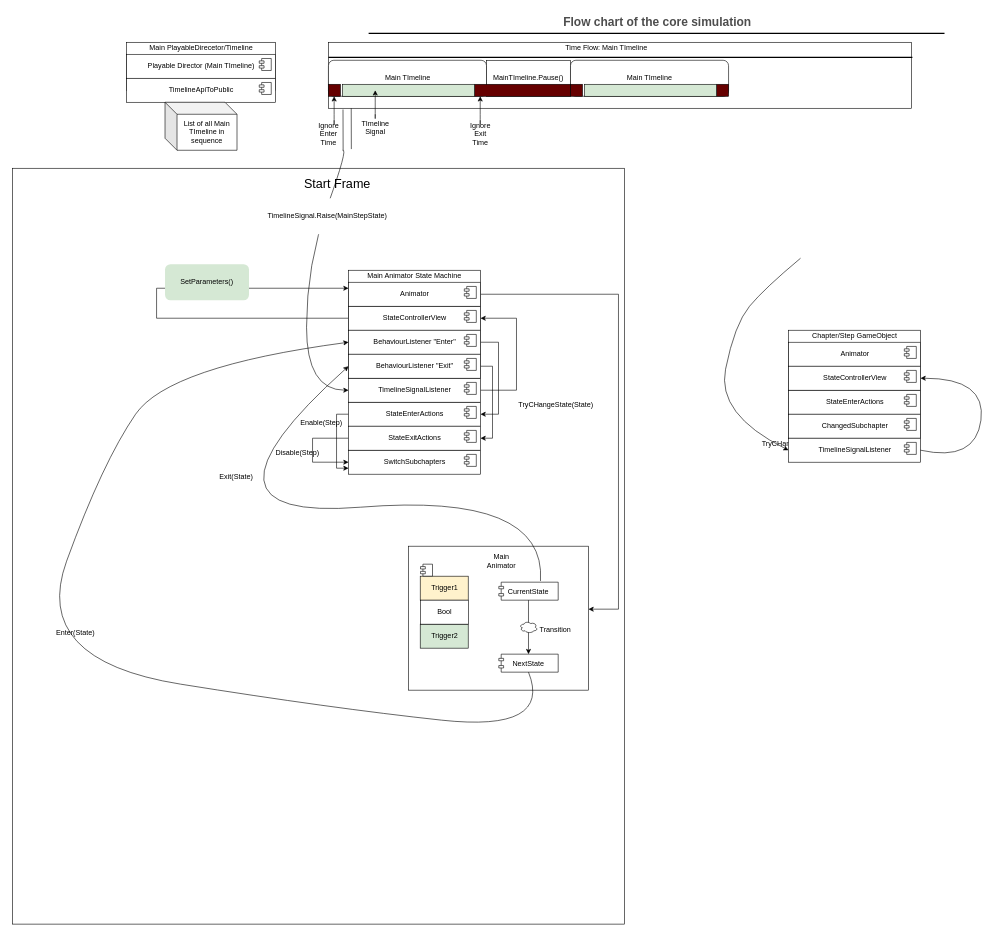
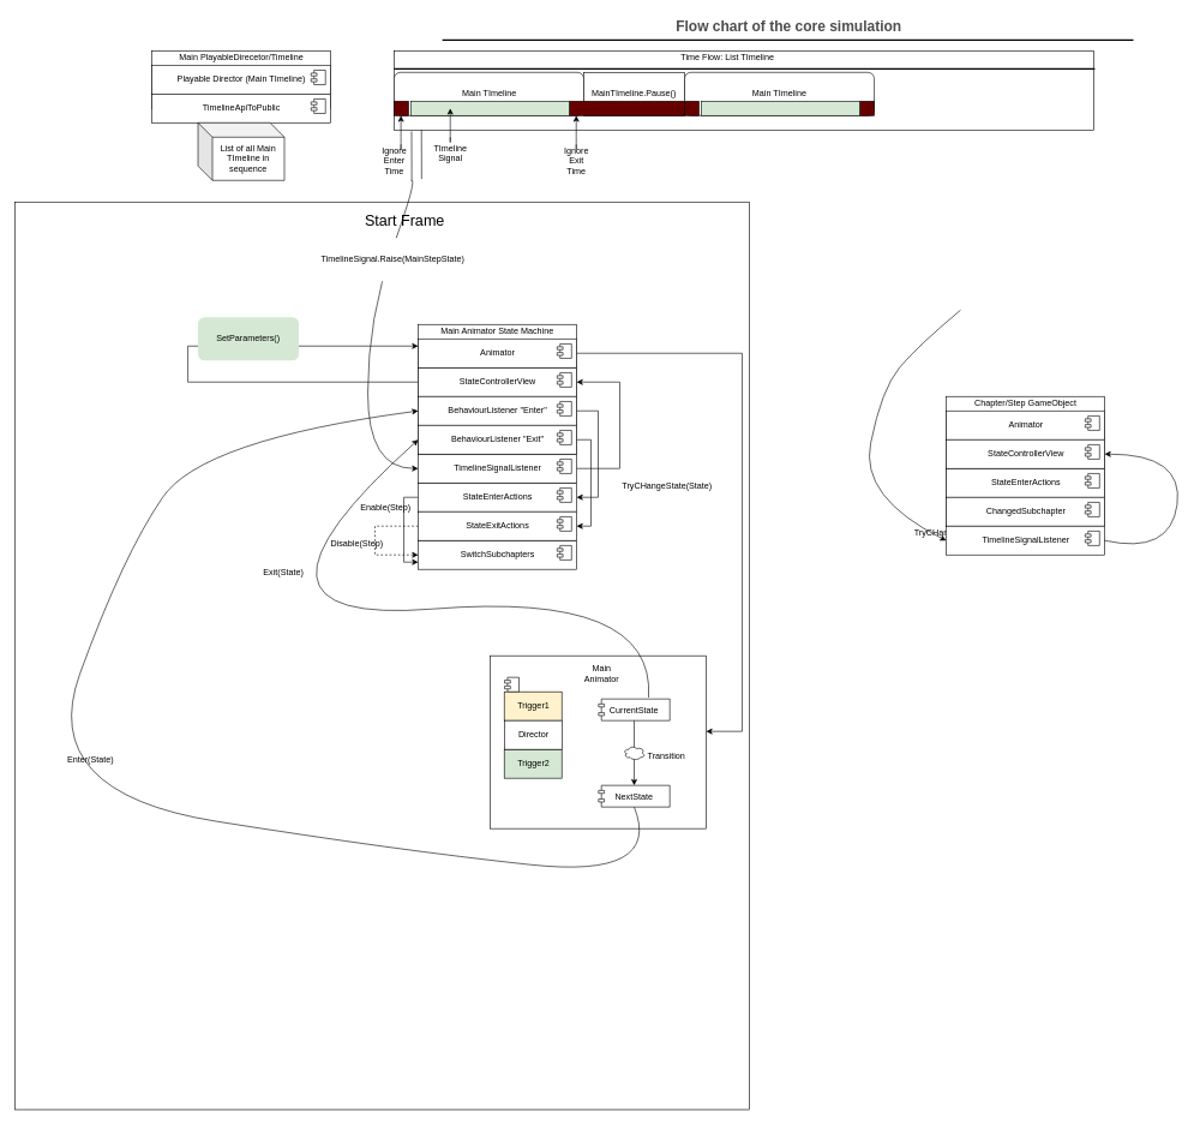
- <mxCell id="23" value="Time Flow: Main TImeline" style="text;html=1;strokeColor=none;fillColor=none;align=center;verticalAlign=middle;whiteSpace=wrap;rounded=0;labelBackgroundColor=none;" vertex="1" parent="1"><mxGeometry x="925" y="70" width="170" height="20" as="geometry" /></mxCell>
+ <mxCell id="23" value="Time Flow: List TImeline" style="text;html=1;strokeColor=none;fillColor=none;align=center;verticalAlign=middle;whiteSpace=wrap;rounded=0;labelBackgroundColor=none;" vertex="1" parent="1"><mxGeometry x="925" y="70" width="170" height="20" as="geometry" /></mxCell>
- <mxCell id="41" style="edgeStyle=orthogonalEdgeStyle;rounded=0;orthogonalLoop=1;jettySize=auto;html=1;exitX=0;exitY=0.5;exitDx=0;exitDy=0;entryX=0;entryY=0.5;entryDx=0;entryDy=0;fontSize=21;" edge="1" parent="1" source="42" target="36"><mxGeometry relative="1" as="geometry"><Array as="points"><mxPoint x="520" y="730" /><mxPoint x="520" y="770" /></Array></mxGeometry></mxCell>
+ <mxCell id="41" style="edgeStyle=orthogonalEdgeStyle;rounded=0;orthogonalLoop=1;jettySize=auto;html=1;exitX=0;exitY=0.5;exitDx=0;exitDy=0;entryX=0;entryY=0.5;entryDx=0;entryDy=0;fontSize=21;dashed=1;" edge="1" parent="1" source="42" target="36"><mxGeometry relative="1" as="geometry"><Array as="points"><mxPoint x="520" y="730" /><mxPoint x="520" y="770" /></Array></mxGeometry></mxCell>
- <mxCell id="89" value="Bool" style="html=1;dropTarget=0;labelBackgroundColor=none;fillColor=#ffffff;" vertex="1" parent="88"><mxGeometry width="80" height="40" as="geometry" /></mxCell>
+ <mxCell id="89" value="Director" style="html=1;dropTarget=0;labelBackgroundColor=none;fillColor=#ffffff;" vertex="1" parent="88"><mxGeometry width="80" height="40" as="geometry" /></mxCell>
